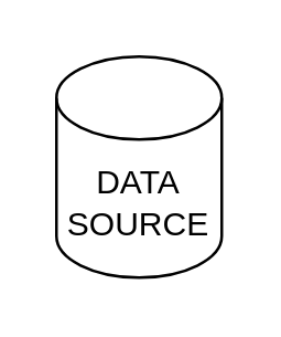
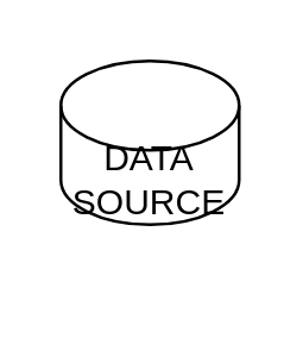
- <mxCell id="2" value="DATA&lt;br&gt;SOURCE" style="shape=cylinder3;whiteSpace=wrap;html=1;boundedLbl=1;backgroundOutline=1;size=15;" vertex="1" parent="1"><mxGeometry x="20" y="20" width="60" height="80" as="geometry" /></mxCell>
+ <mxCell id="2" value="DATA&lt;br&gt;SOURCE" style="shape=cylinder3;whiteSpace=wrap;html=1;boundedLbl=1;backgroundOutline=1;size=15;" vertex="1" parent="1"><mxGeometry x="20" y="20" width="60" height="55" as="geometry" /></mxCell>
